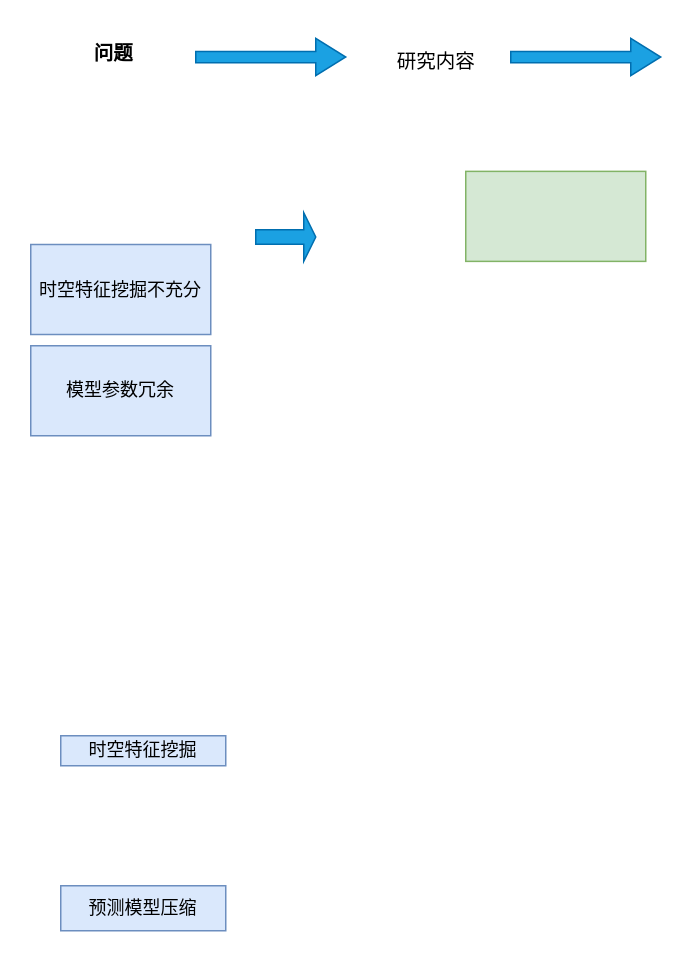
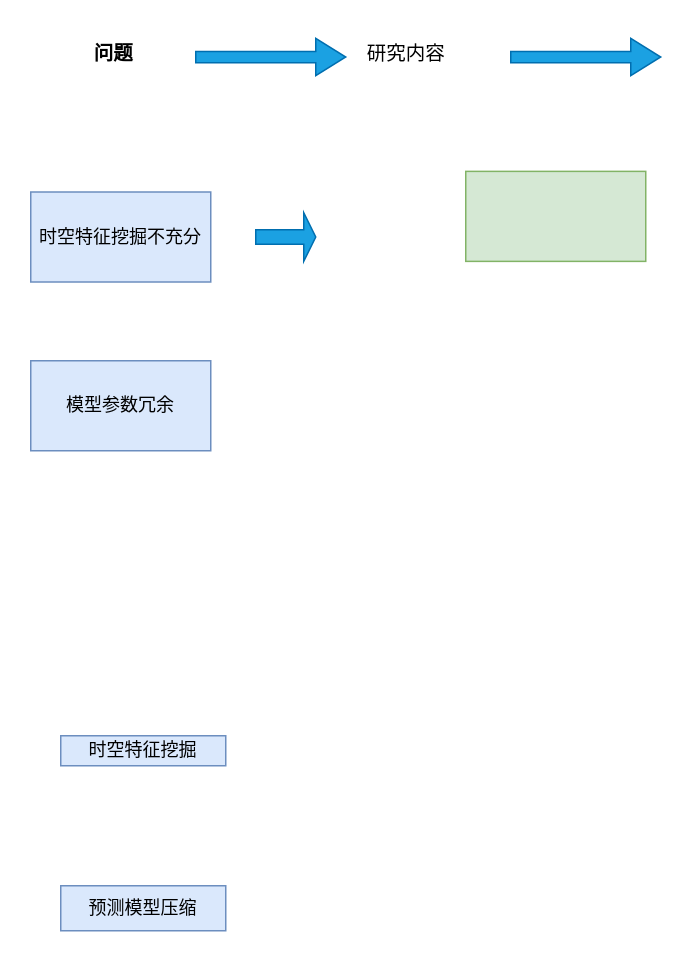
- <mxCell id="5" value="研究内容" style="text;html=1;align=center;verticalAlign=middle;resizable=0;points=[];autosize=1;strokeColor=none;fillColor=none;fontSize=13;fontFamily=Lucida Console;" vertex="1" parent="1"><mxGeometry x="250" y="25" width="80" height="30" as="geometry" /></mxCell>
+ <mxCell id="5" value="研究内容" style="text;html=1;align=center;verticalAlign=middle;resizable=0;points=[];autosize=1;strokeColor=none;fillColor=none;fontSize=13;fontFamily=Lucida Console;" vertex="1" parent="1"><mxGeometry x="230" y="20" width="80" height="30" as="geometry" /></mxCell>
- <mxCell id="4" value="时空特征挖掘不充分" style="rounded=0;whiteSpace=wrap;html=1;fillColor=#dae8fc;strokeColor=#6c8ebf;" vertex="1" parent="1"><mxGeometry x="20" y="162.5" width="120" height="60" as="geometry" /></mxCell>
+ <mxCell id="4" value="时空特征挖掘不充分" style="rounded=0;whiteSpace=wrap;html=1;fillColor=#dae8fc;strokeColor=#6c8ebf;" vertex="1" parent="1"><mxGeometry x="20" y="127.5" width="120" height="60" as="geometry" /></mxCell>
- <mxCell id="2" value="模型参数冗余" style="rounded=0;whiteSpace=wrap;html=1;fillColor=#dae8fc;strokeColor=#6c8ebf;" vertex="1" parent="1"><mxGeometry x="20" y="230" width="120" height="60" as="geometry" /></mxCell>
+ <mxCell id="2" value="模型参数冗余" style="rounded=0;whiteSpace=wrap;html=1;fillColor=#dae8fc;strokeColor=#6c8ebf;" vertex="1" parent="1"><mxGeometry x="20" y="240" width="120" height="60" as="geometry" /></mxCell>
